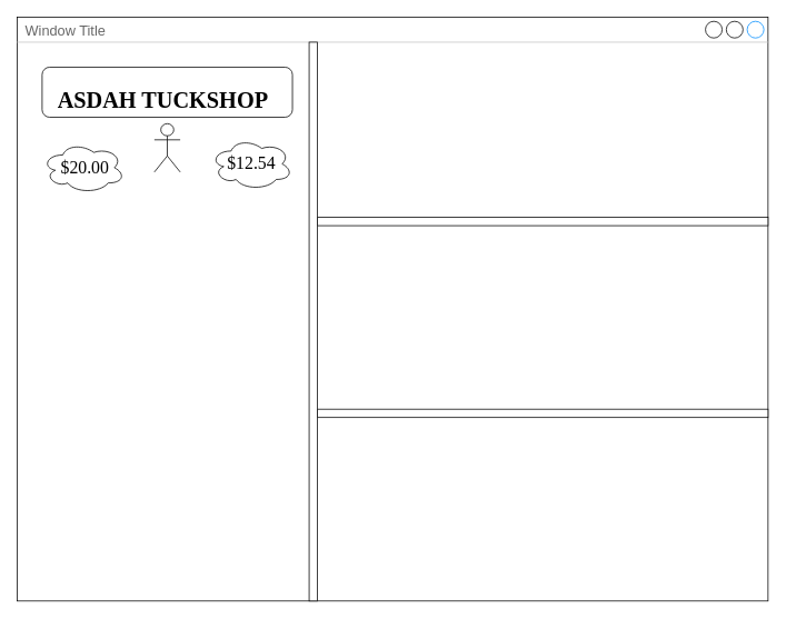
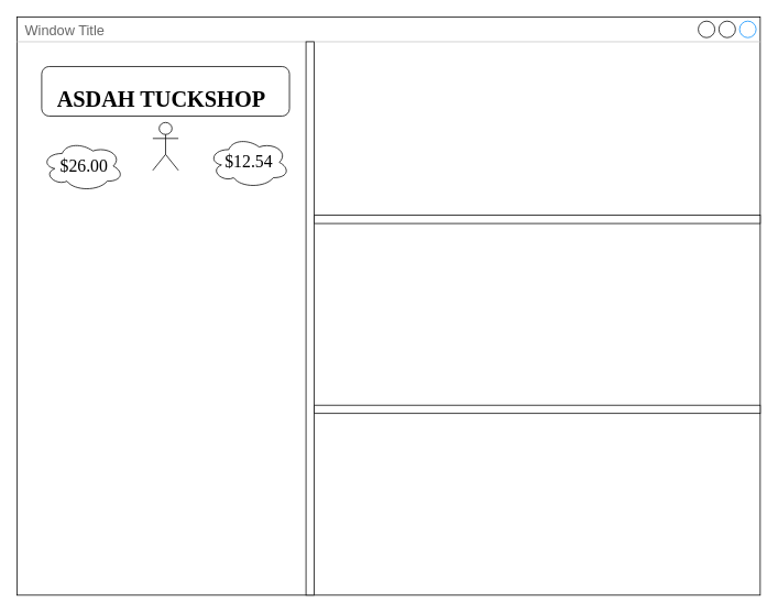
- <mxCell id="10" value="$20.00" style="text;html=1;strokeColor=none;fillColor=none;align=center;verticalAlign=middle;whiteSpace=wrap;rounded=0;fontFamily=Georgia;fontSize=21;" vertex="1" parent="1"><mxGeometry x="84" y="195.25" width="35" height="10.5" as="geometry" /></mxCell>
+ <mxCell id="10" value="$26.00" style="text;html=1;strokeColor=none;fillColor=none;align=center;verticalAlign=middle;whiteSpace=wrap;rounded=0;fontFamily=Georgia;fontSize=21;" vertex="1" parent="1"><mxGeometry x="84" y="195.25" width="35" height="10.5" as="geometry" /></mxCell>
